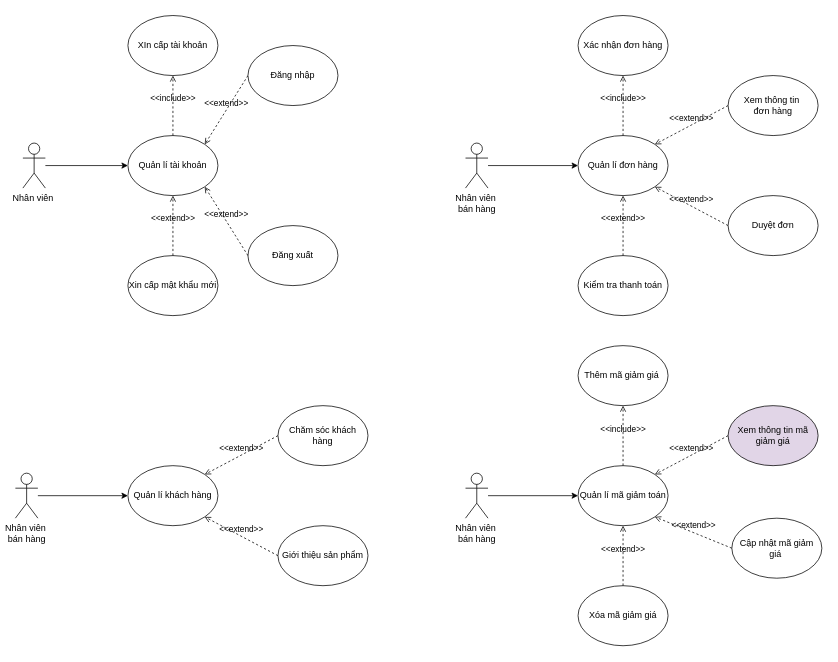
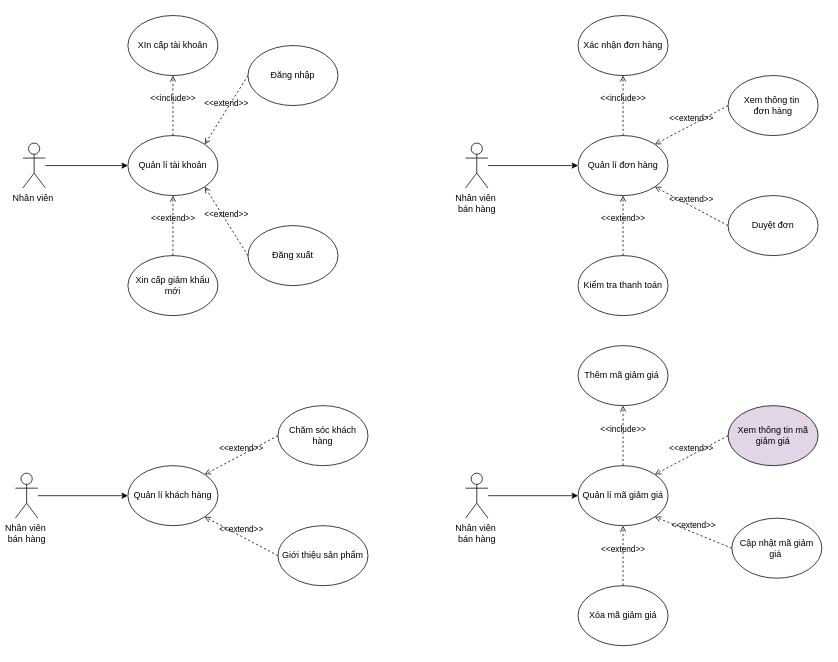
- <mxCell id="9" value="Xin cấp mật khẩu mới" style="ellipse;whiteSpace=wrap;html=1;" vertex="1" parent="1"><mxGeometry x="170" y="340" width="120" height="80" as="geometry" /></mxCell>
+ <mxCell id="9" value="Xin cấp giảm khẩu mới" style="ellipse;whiteSpace=wrap;html=1;" vertex="1" parent="1"><mxGeometry x="170" y="340" width="120" height="80" as="geometry" /></mxCell>
- <mxCell id="33" value="Quản lí mã giảm toán" style="ellipse;whiteSpace=wrap;html=1;" vertex="1" parent="1"><mxGeometry x="770" y="620" width="120" height="80" as="geometry" /></mxCell>
+ <mxCell id="33" value="Quản lí mã giảm giá" style="ellipse;whiteSpace=wrap;html=1;" vertex="1" parent="1"><mxGeometry x="770" y="620" width="120" height="80" as="geometry" /></mxCell>
